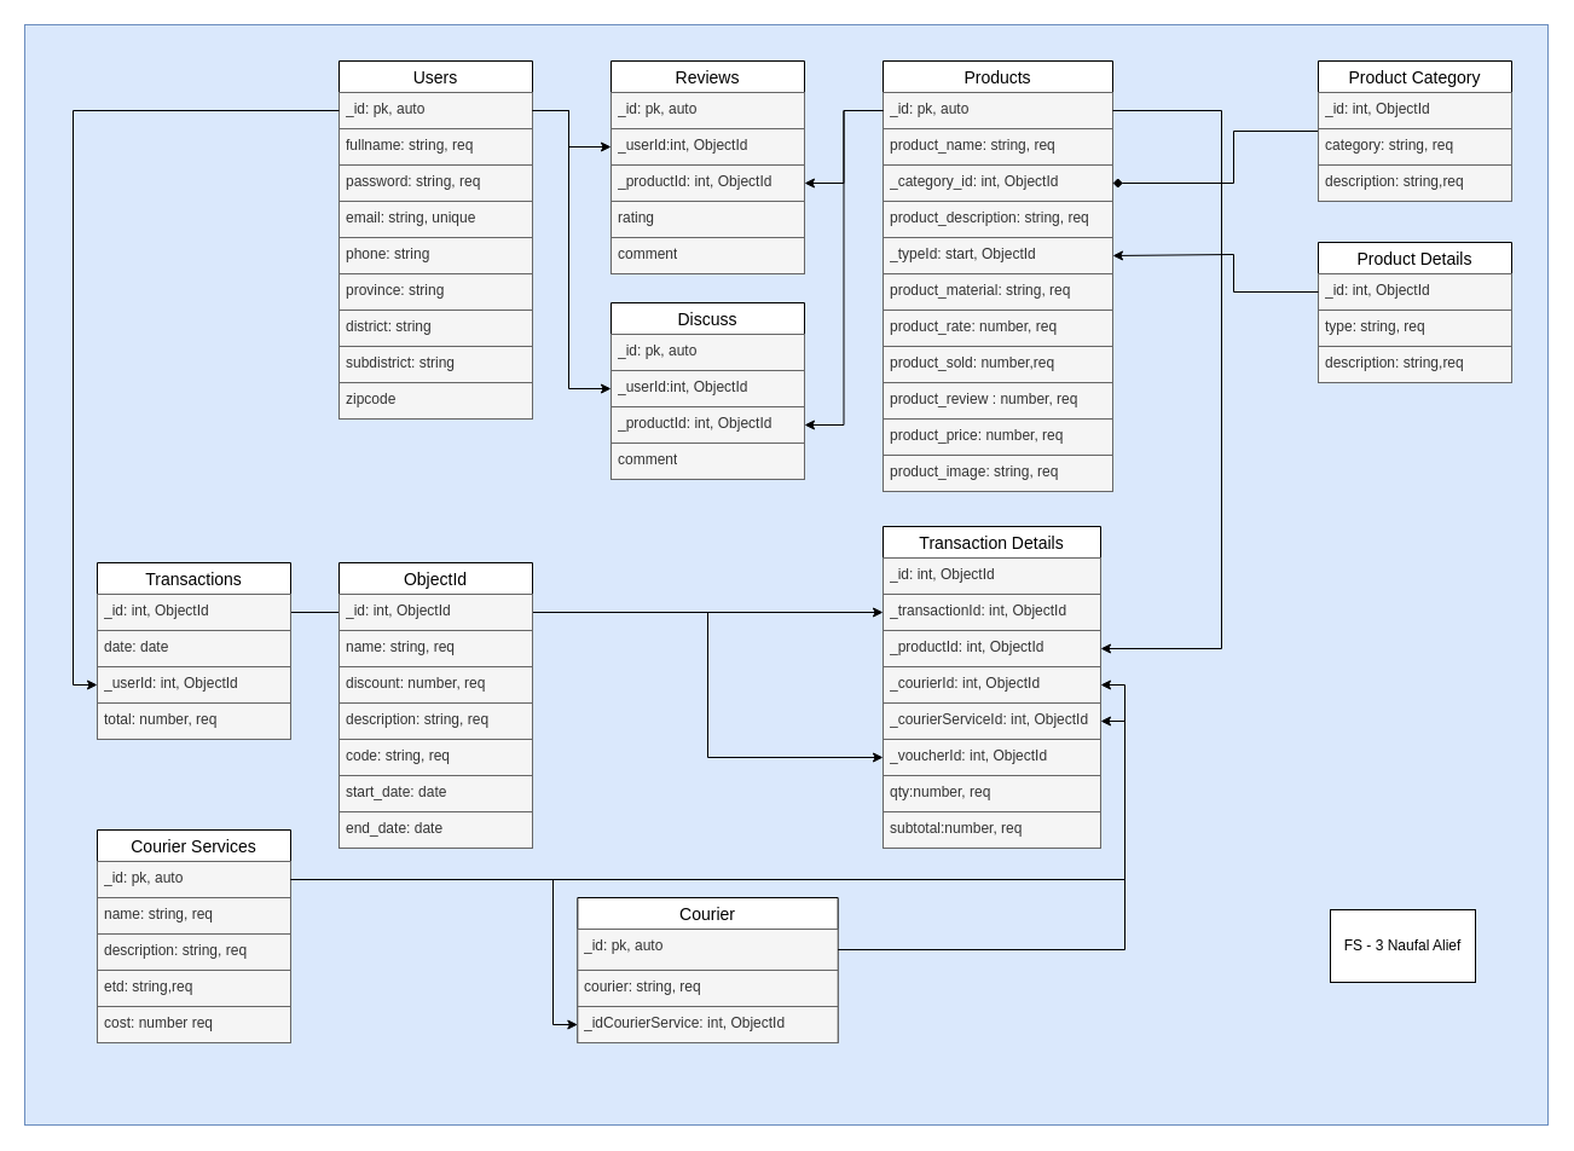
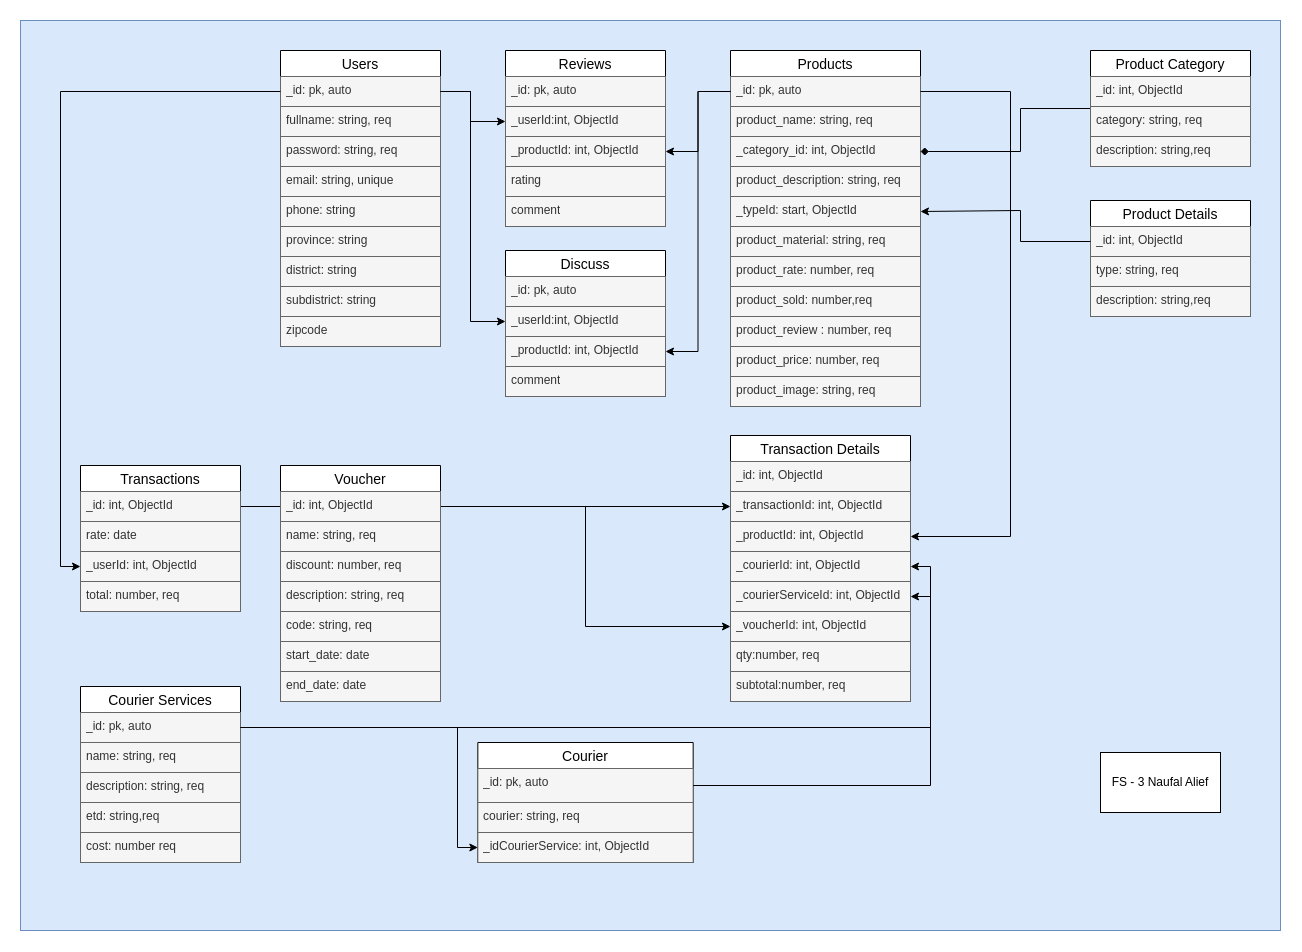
- <mxCell id="82" value="ObjectId" style="swimlane;fontStyle=0;childLayout=stackLayout;horizontal=1;startSize=26;horizontalStack=0;resizeParent=1;resizeParentMax=0;resizeLast=0;collapsible=1;marginBottom=0;align=center;fontSize=14;" parent="1" vertex="1"><mxGeometry x="280" y="465" width="160" height="236" as="geometry" /></mxCell>
+ <mxCell id="82" value="Voucher" style="swimlane;fontStyle=0;childLayout=stackLayout;horizontal=1;startSize=26;horizontalStack=0;resizeParent=1;resizeParentMax=0;resizeLast=0;collapsible=1;marginBottom=0;align=center;fontSize=14;" parent="1" vertex="1"><mxGeometry x="280" y="465" width="160" height="236" as="geometry" /></mxCell>
- <mxCell id="79" value="date: date" style="text;strokeColor=#666666;fillColor=#f5f5f5;spacingLeft=4;spacingRight=4;overflow=hidden;rotatable=0;points=[[0,0.5],[1,0.5]];portConstraint=eastwest;fontSize=12;whiteSpace=wrap;html=1;fontColor=#333333;" parent="77" vertex="1"><mxGeometry y="56" width="160" height="30" as="geometry" /></mxCell>
+ <mxCell id="79" value="rate: date" style="text;strokeColor=#666666;fillColor=#f5f5f5;spacingLeft=4;spacingRight=4;overflow=hidden;rotatable=0;points=[[0,0.5],[1,0.5]];portConstraint=eastwest;fontSize=12;whiteSpace=wrap;html=1;fontColor=#333333;" parent="77" vertex="1"><mxGeometry y="56" width="160" height="30" as="geometry" /></mxCell>
